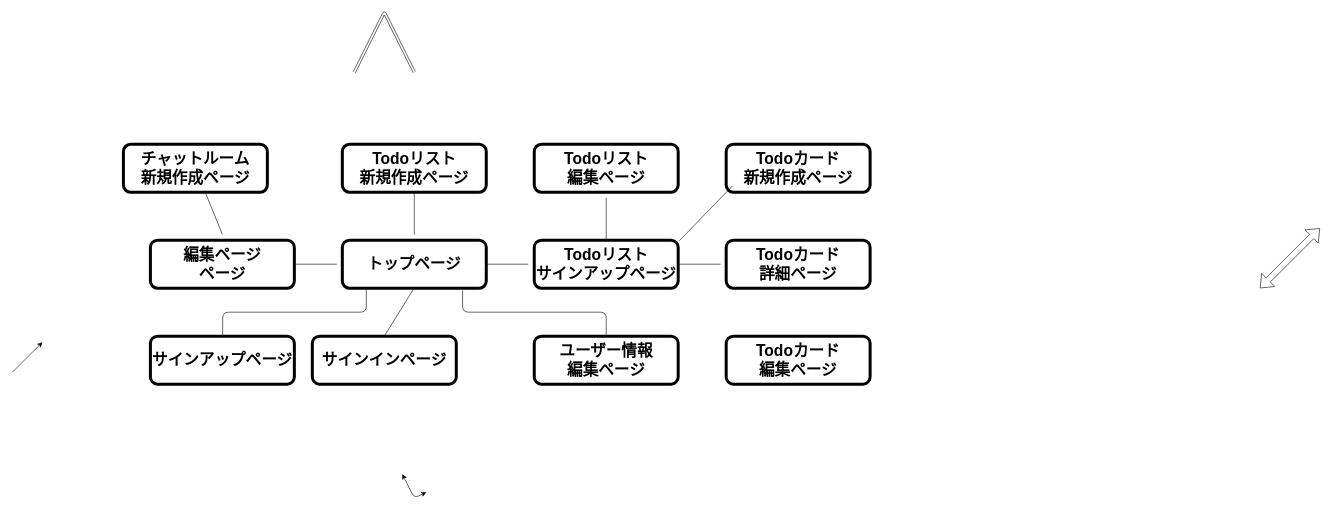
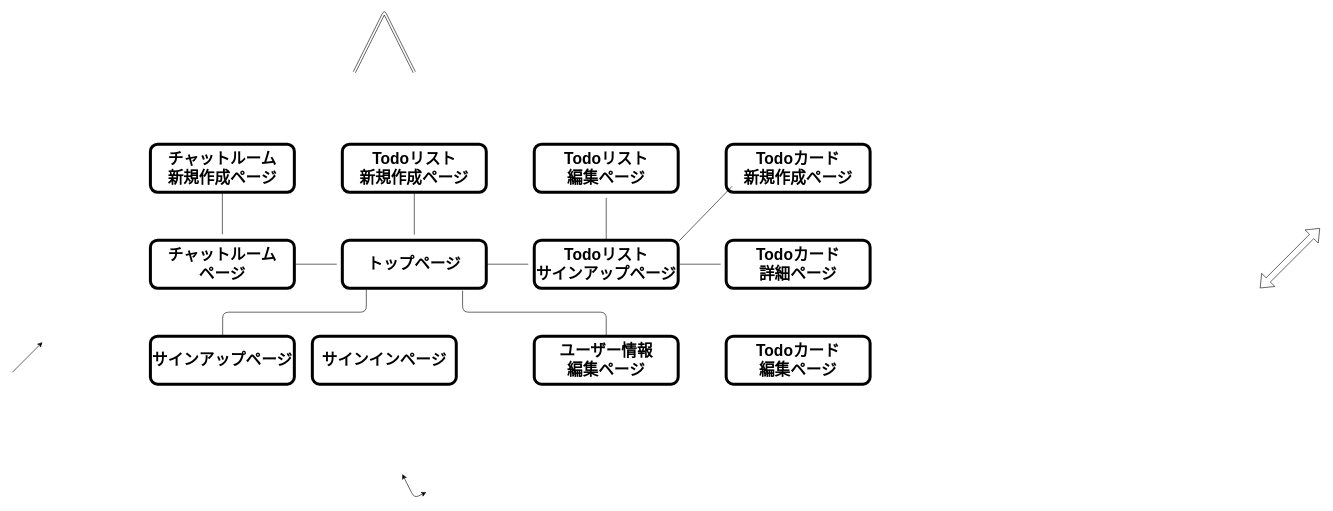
- <mxCell id="11" value="チャットルーム&lt;br&gt;新規作成ページ" style="rounded=1;whiteSpace=wrap;html=1;fillColor=#FFFFFF;strokeColor=#000000;strokeWidth=5;perimeterSpacing=2;fontColor=#000000;fontSize=26;fontStyle=1" vertex="1" parent="1"><mxGeometry x="205" y="240" width="240" height="80" as="geometry" /></mxCell>
+ <mxCell id="11" value="チャットルーム&lt;br&gt;新規作成ページ" style="rounded=1;whiteSpace=wrap;html=1;fillColor=#FFFFFF;strokeColor=#000000;strokeWidth=5;perimeterSpacing=2;fontColor=#000000;fontSize=26;fontStyle=1" vertex="1" parent="1"><mxGeometry x="250" y="240" width="240" height="80" as="geometry" /></mxCell>
- <mxCell id="12" value="編集ページ&lt;br&gt;ページ" style="rounded=1;whiteSpace=wrap;html=1;fillColor=#FFFFFF;strokeColor=#000000;strokeWidth=5;perimeterSpacing=2;fontColor=#000000;fontSize=26;fontStyle=1" vertex="1" parent="1"><mxGeometry x="250" y="400" width="240" height="80" as="geometry" /></mxCell>
+ <mxCell id="12" value="チャットルーム&lt;br&gt;ページ" style="rounded=1;whiteSpace=wrap;html=1;fillColor=#FFFFFF;strokeColor=#000000;strokeWidth=5;perimeterSpacing=2;fontColor=#000000;fontSize=26;fontStyle=1" vertex="1" parent="1"><mxGeometry x="250" y="400" width="240" height="80" as="geometry" /></mxCell>
- <mxCell id="20" value="" style="endArrow=none;html=1;labelBackgroundColor=#000000;labelBorderColor=default;fontSize=38;fontColor=default;entryX=0.5;entryY=0.968;entryDx=0;entryDy=0;entryPerimeter=0;exitX=0.5;exitY=0.024;exitDx=0;exitDy=0;exitPerimeter=0;" edge="1" parent="1" source="2" target="3"><mxGeometry width="50" height="50" relative="1" as="geometry"><mxPoint x="680" y="550" as="sourcePoint" /><mxPoint x="730" y="500" as="targetPoint" /></mxGeometry></mxCell>
